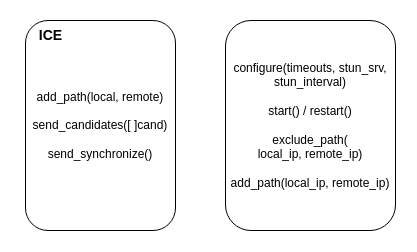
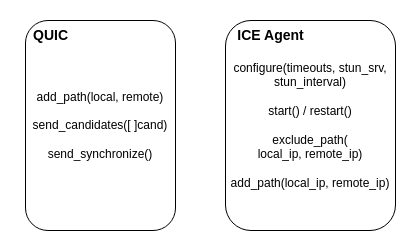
- <mxCell id="3" value="ICE" style="text;html=1;align=center;verticalAlign=middle;resizable=0;points=[];autosize=1;strokeColor=none;fillColor=none;fontStyle=1;fontSize=14;" vertex="1" parent="1"><mxGeometry x="20" y="20" width="60" height="30" as="geometry" /></mxCell>
+ <mxCell id="3" value="QUIC" style="text;html=1;align=center;verticalAlign=middle;resizable=0;points=[];autosize=1;strokeColor=none;fillColor=none;fontStyle=1;fontSize=14;" vertex="1" parent="1"><mxGeometry x="20" y="20" width="60" height="30" as="geometry" /></mxCell>
+ <mxCell id="5" value="ICE Agent" style="text;html=1;align=center;verticalAlign=middle;resizable=0;points=[];autosize=1;strokeColor=none;fillColor=none;fontStyle=1;fontSize=14;" vertex="1" parent="1"><mxGeometry x="225" y="20" width="90" height="30" as="geometry" /></mxCell>
